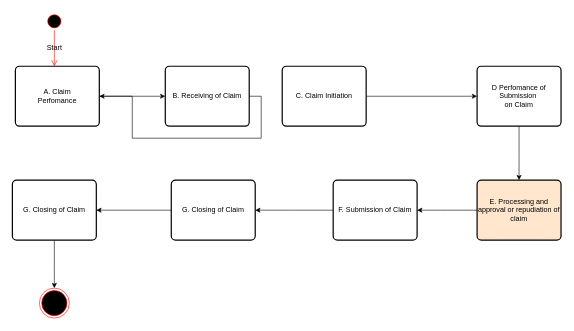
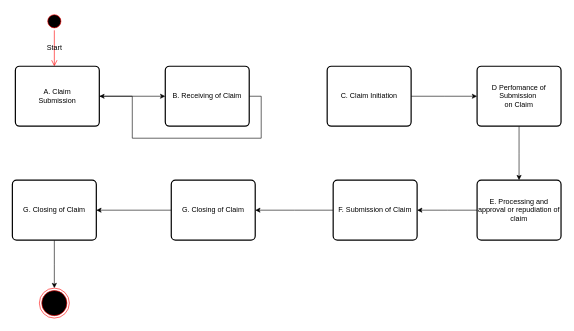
- <mxCell id="6" value="A. Claim&lt;br&gt;Perfomance" style="rounded=1;whiteSpace=wrap;html=1;absoluteArcSize=1;arcSize=14;strokeWidth=2;" vertex="1" parent="1"><mxGeometry x="25" y="110" width="140" height="100" as="geometry" /></mxCell>
+ <mxCell id="6" value="A. Claim&lt;br&gt;Submission" style="rounded=1;whiteSpace=wrap;html=1;absoluteArcSize=1;arcSize=14;strokeWidth=2;" vertex="1" parent="1"><mxGeometry x="25" y="110" width="140" height="100" as="geometry" /></mxCell>
- <mxCell id="10" value="C. Claim Initiation" style="rounded=1;whiteSpace=wrap;html=1;absoluteArcSize=1;arcSize=14;strokeWidth=2;" vertex="1" parent="1"><mxGeometry x="470" y="110" width="140" height="100" as="geometry" /></mxCell>
+ <mxCell id="10" value="C. Claim Initiation" style="rounded=1;whiteSpace=wrap;html=1;absoluteArcSize=1;arcSize=14;strokeWidth=2;" vertex="1" parent="1"><mxGeometry x="545" y="110" width="140" height="100" as="geometry" /></mxCell>
- <mxCell id="14" value="E. Processing and approval or repudiation of claim" style="rounded=1;whiteSpace=wrap;html=1;absoluteArcSize=1;arcSize=14;strokeWidth=2;fillColor=#ffe6cc;" vertex="1" parent="1"><mxGeometry x="795" y="300" width="140" height="100" as="geometry" /></mxCell>
+ <mxCell id="14" value="E. Processing and approval or repudiation of claim" style="rounded=1;whiteSpace=wrap;html=1;absoluteArcSize=1;arcSize=14;strokeWidth=2;" vertex="1" parent="1"><mxGeometry x="795" y="300" width="140" height="100" as="geometry" /></mxCell>
